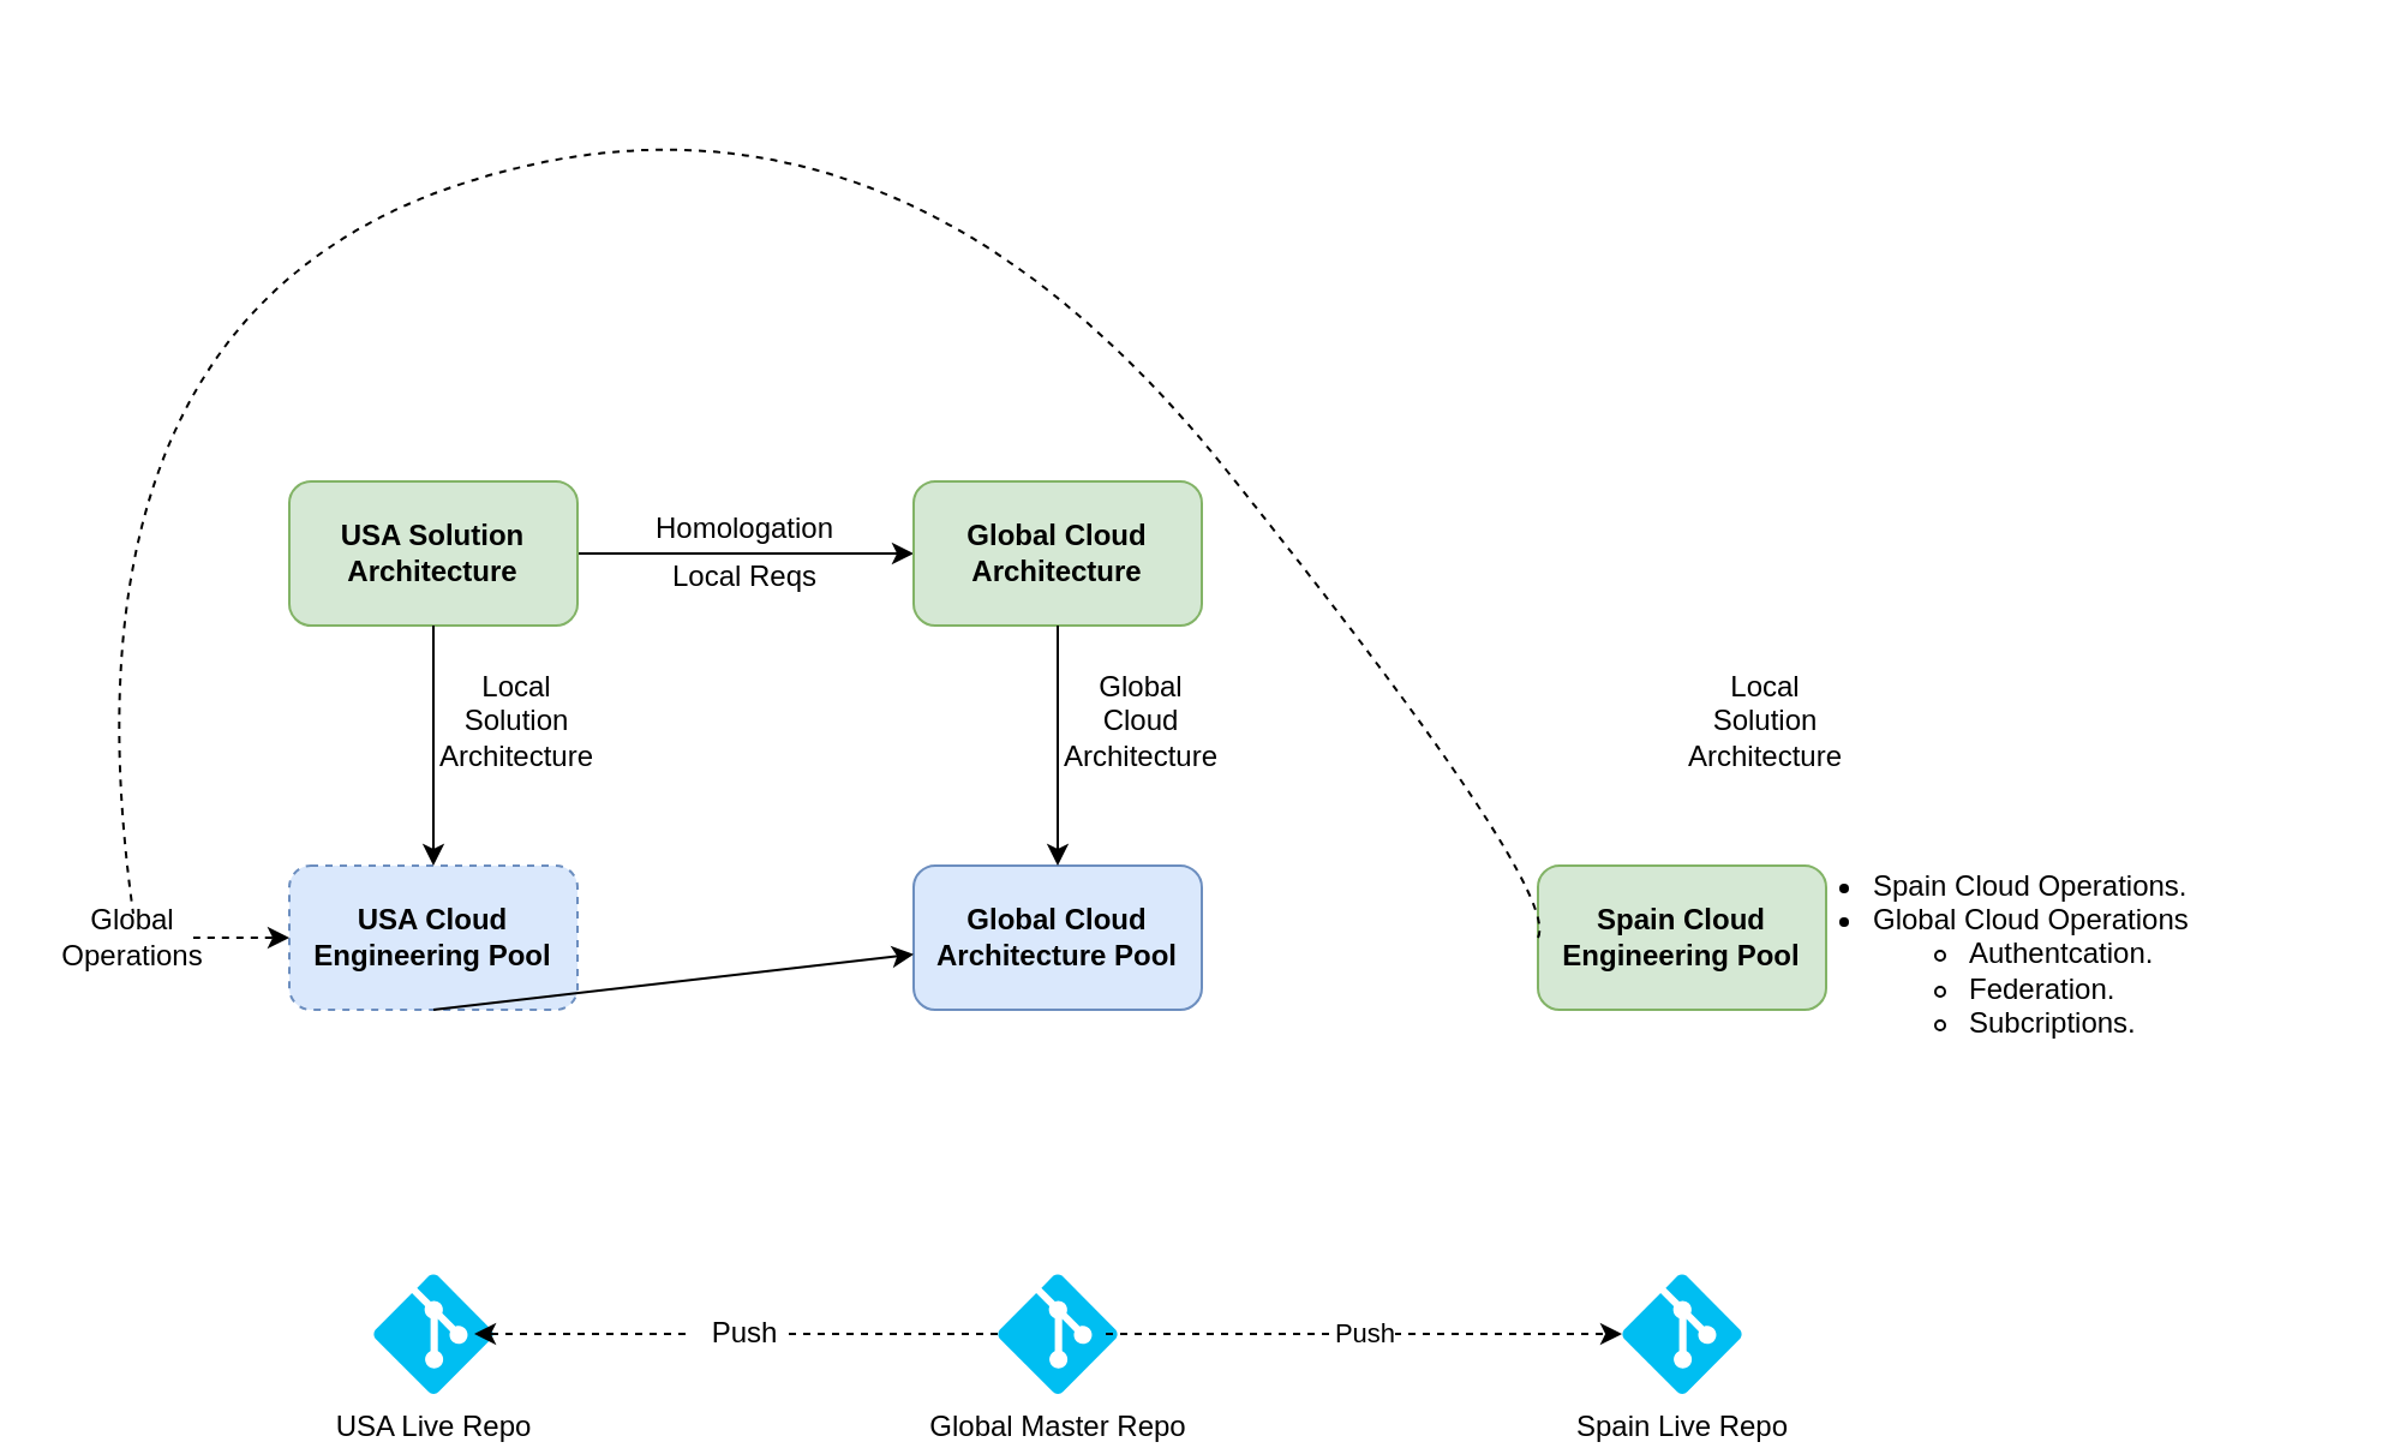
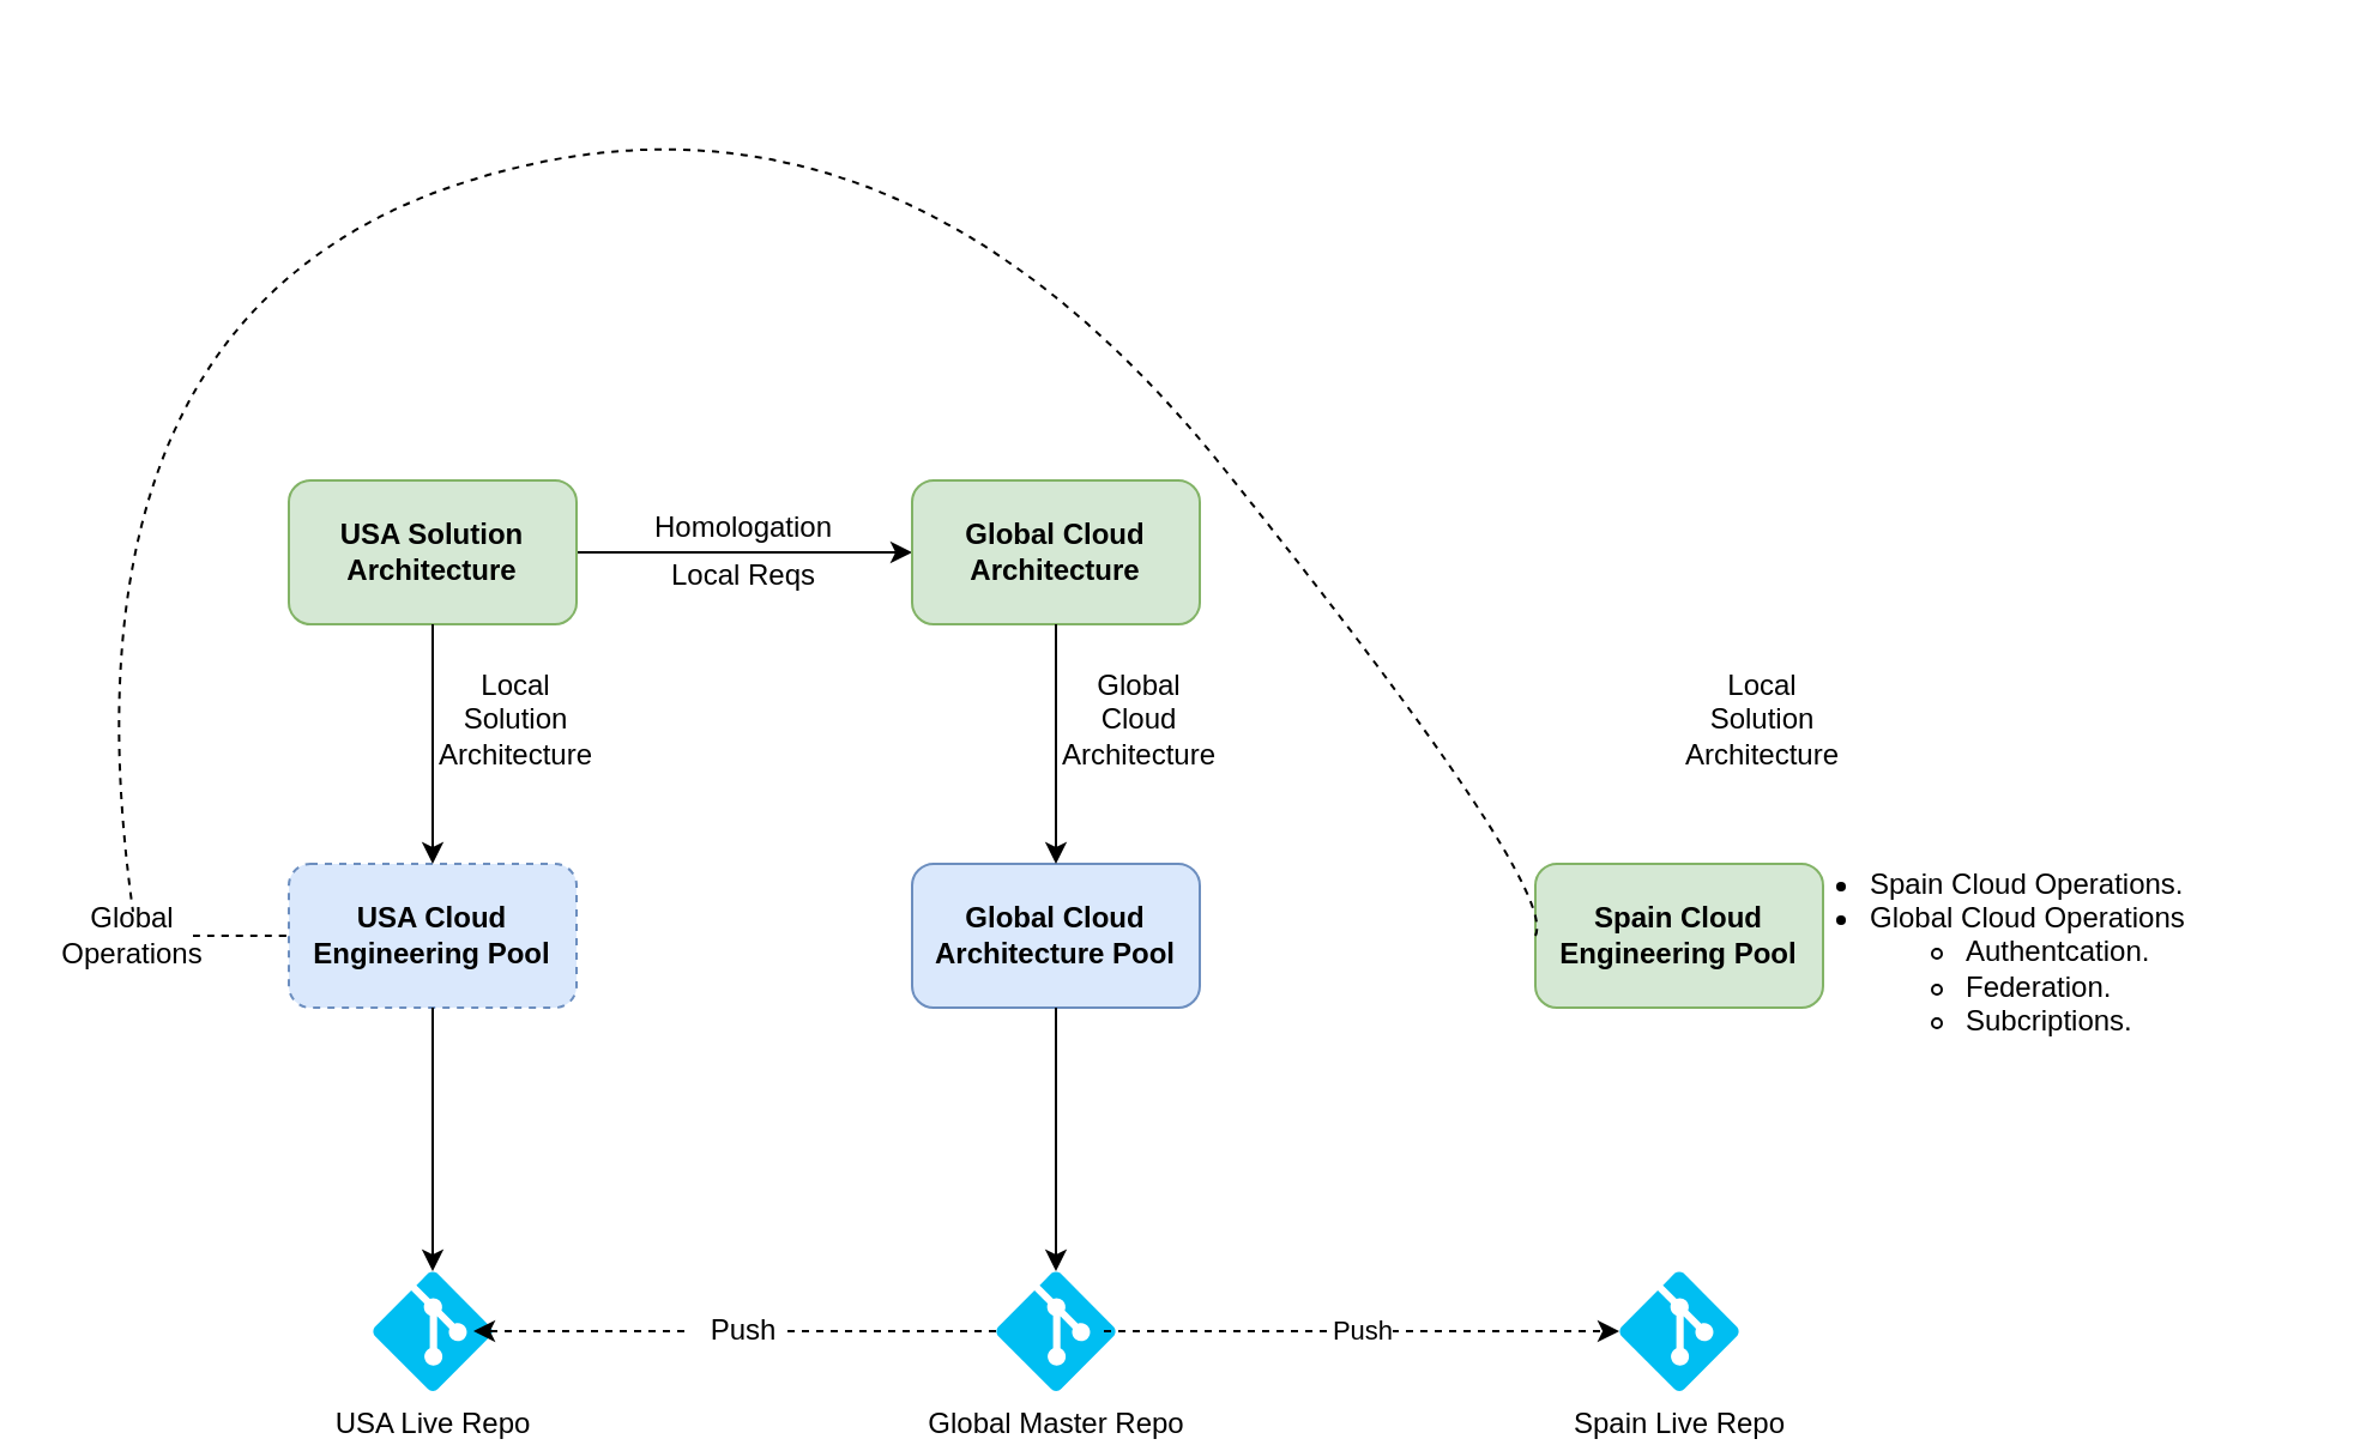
- <mxCell id="20" value="" style="curved=1;endArrow=classic;html=1;exitX=1;exitY=0.5;exitDx=0;exitDy=0;entryX=0;entryY=0.5;entryDx=0;entryDy=0;dashed=1;startArrow=none;" edge="1" parent="1" source="21" target="4"><mxGeometry width="50" height="50" relative="1" as="geometry"><mxPoint x="600" y="370" as="sourcePoint" /><mxPoint x="650" y="320" as="targetPoint" /><Array as="points" /></mxGeometry></mxCell>
+ <mxCell id="20" value="" style="curved=1;endArrow=none;html=1;exitX=1;exitY=0.5;exitDx=0;exitDy=0;entryX=0;entryY=0.5;entryDx=0;entryDy=0;dashed=1;startArrow=none;" edge="1" parent="1" source="21" target="4"><mxGeometry width="50" height="50" relative="1" as="geometry"><mxPoint x="600" y="370" as="sourcePoint" /><mxPoint x="650" y="320" as="targetPoint" /><Array as="points" /></mxGeometry></mxCell>
- <mxCell id="19" value="" style="endArrow=classic;html=1;exitX=0.5;exitY=1;exitDx=0;exitDy=0;" edge="1" parent="1" source="4" target="7"><mxGeometry width="50" height="50" relative="1" as="geometry"><mxPoint x="450" y="430" as="sourcePoint" /><mxPoint x="450" y="540" as="targetPoint" /></mxGeometry></mxCell>
+ <mxCell id="19" value="" style="endArrow=classic;html=1;exitX=0.5;exitY=1;exitDx=0;exitDy=0;entryX=0.5;entryY=0;entryDx=0;entryDy=0;entryPerimeter=0;" edge="1" parent="1" source="4" target="5"><mxGeometry width="50" height="50" relative="1" as="geometry"><mxPoint x="450" y="430" as="sourcePoint" /><mxPoint x="450" y="540" as="targetPoint" /></mxGeometry></mxCell>
+ <mxCell id="18" value="" style="endArrow=classic;html=1;exitX=0.5;exitY=1;exitDx=0;exitDy=0;entryX=0.5;entryY=0;entryDx=0;entryDy=0;entryPerimeter=0;" edge="1" parent="1" source="7" target="13"><mxGeometry width="50" height="50" relative="1" as="geometry"><mxPoint x="450" y="270" as="sourcePoint" /><mxPoint x="450" y="370" as="targetPoint" /></mxGeometry></mxCell>
